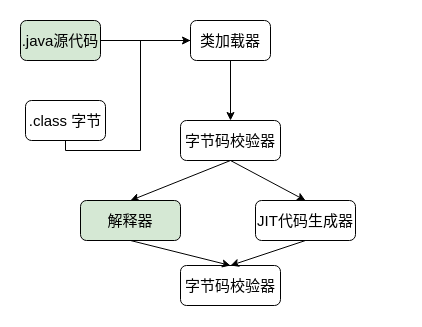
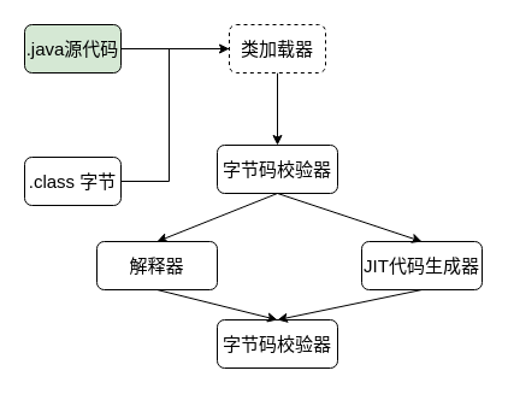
- <mxCell id="8" value="类加载器" style="rounded=1;whiteSpace=wrap;html=1;fontSize=15;" vertex="1" parent="1"><mxGeometry x="190" y="20" width="80" height="40" as="geometry" /></mxCell>
+ <mxCell id="8" value="类加载器" style="rounded=1;whiteSpace=wrap;html=1;fontSize=15;dashed=1;" vertex="1" parent="1"><mxGeometry x="190" y="20" width="80" height="40" as="geometry" /></mxCell>
- <mxCell id="5" value=".class 字节" style="rounded=1;whiteSpace=wrap;html=1;fontSize=15;" vertex="1" parent="1"><mxGeometry x="25" y="100" width="80" height="40" as="geometry" /></mxCell>
+ <mxCell id="5" value=".class 字节" style="rounded=1;whiteSpace=wrap;html=1;fontSize=15;" vertex="1" parent="1"><mxGeometry x="20" y="130" width="80" height="40" as="geometry" /></mxCell>
- <mxCell id="11" value="解释器" style="rounded=1;whiteSpace=wrap;html=1;fontSize=15;fillColor=#d5e8d4;" vertex="1" parent="1"><mxGeometry x="80" y="200" width="100" height="40" as="geometry" /></mxCell>
+ <mxCell id="11" value="解释器" style="rounded=1;whiteSpace=wrap;html=1;fontSize=15;" vertex="1" parent="1"><mxGeometry x="80" y="200" width="100" height="40" as="geometry" /></mxCell>
- <mxCell id="10" value="JIT代码生成器" style="rounded=1;whiteSpace=wrap;html=1;fontSize=15;" vertex="1" parent="1"><mxGeometry x="255" y="200" width="100" height="40" as="geometry" /></mxCell>
+ <mxCell id="10" value="JIT代码生成器" style="rounded=1;whiteSpace=wrap;html=1;fontSize=15;" vertex="1" parent="1"><mxGeometry x="300" y="200" width="100" height="40" as="geometry" /></mxCell>
